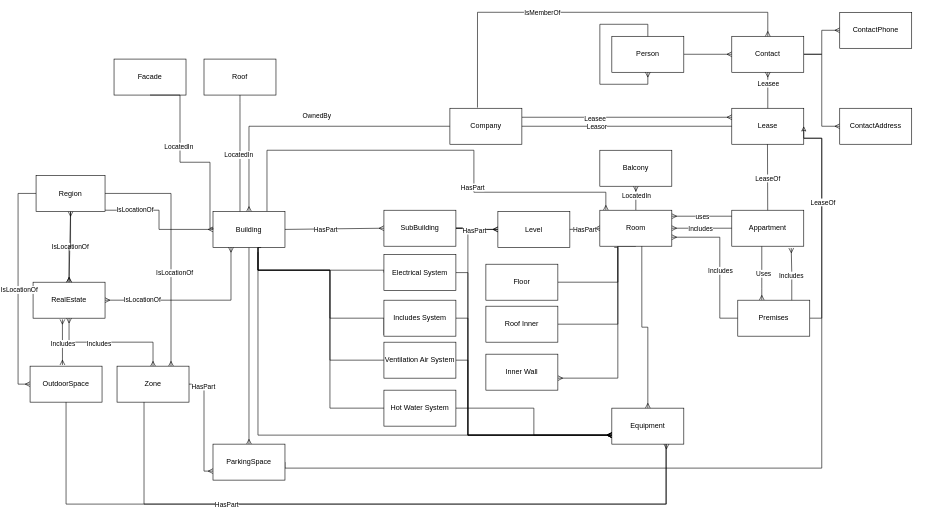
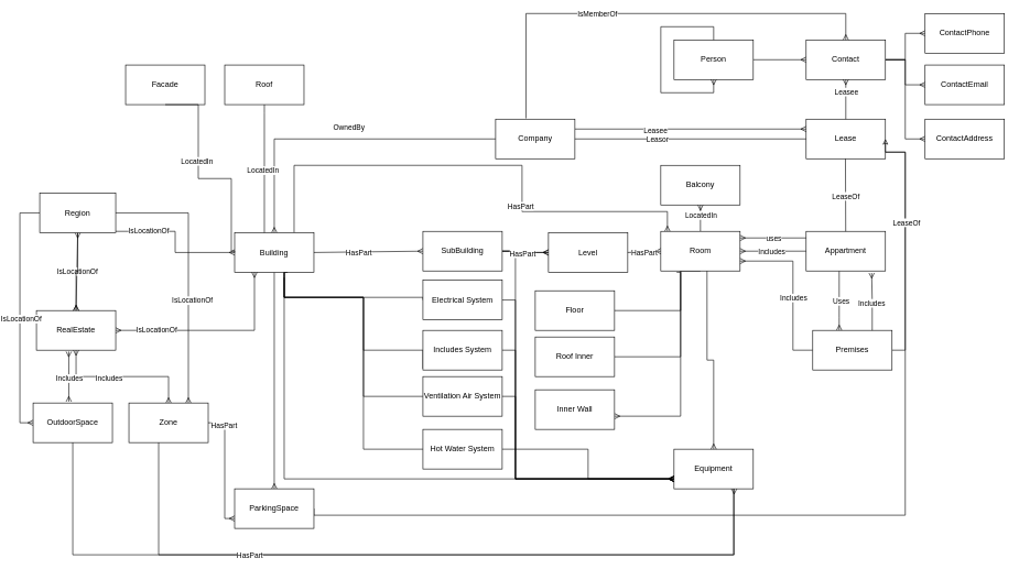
+ <mxCell id="22" style="edgeStyle=orthogonalEdgeStyle;rounded=0;orthogonalLoop=1;jettySize=auto;html=1;exitX=1;exitY=0.5;exitDx=0;exitDy=0;entryX=0;entryY=0.5;entryDx=0;entryDy=0;endArrow=ERmany;endFill=0;" parent="1" source="24" target="98" edge="1"><mxGeometry relative="1" as="geometry" /></mxCell>
+ <mxCell id="98" value="ContactEmail" style="rounded=0;whiteSpace=wrap;html=1;" parent="1" vertex="1"><mxGeometry x="1370" y="98" width="120" height="60" as="geometry" /></mxCell>
